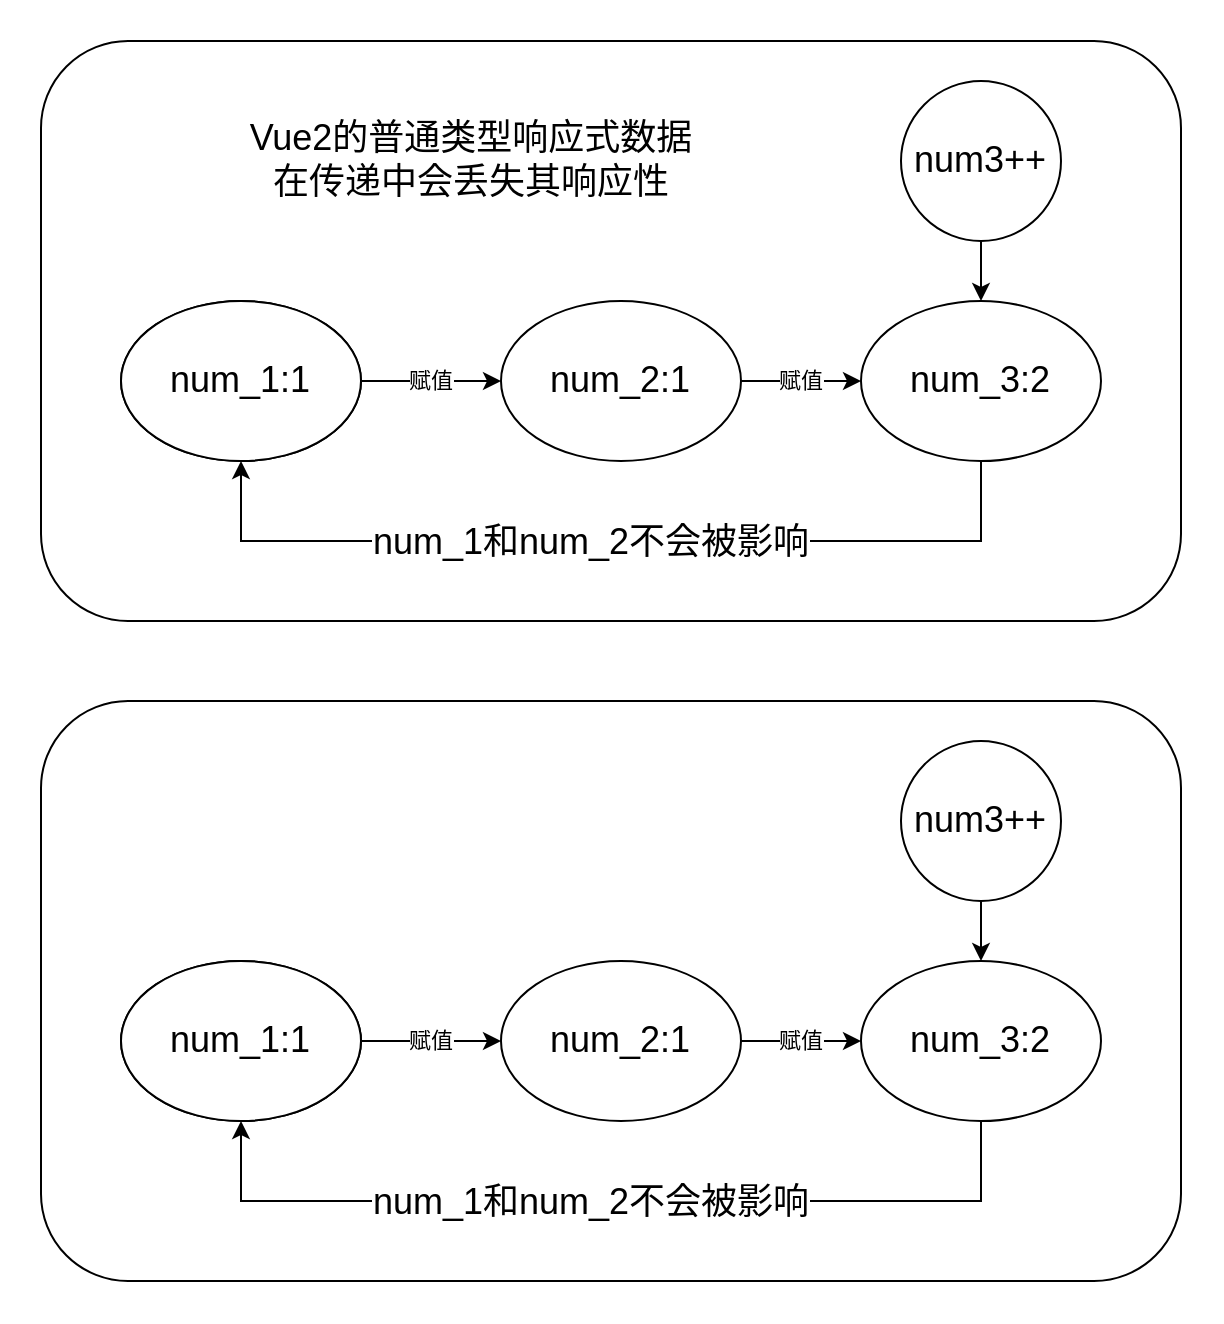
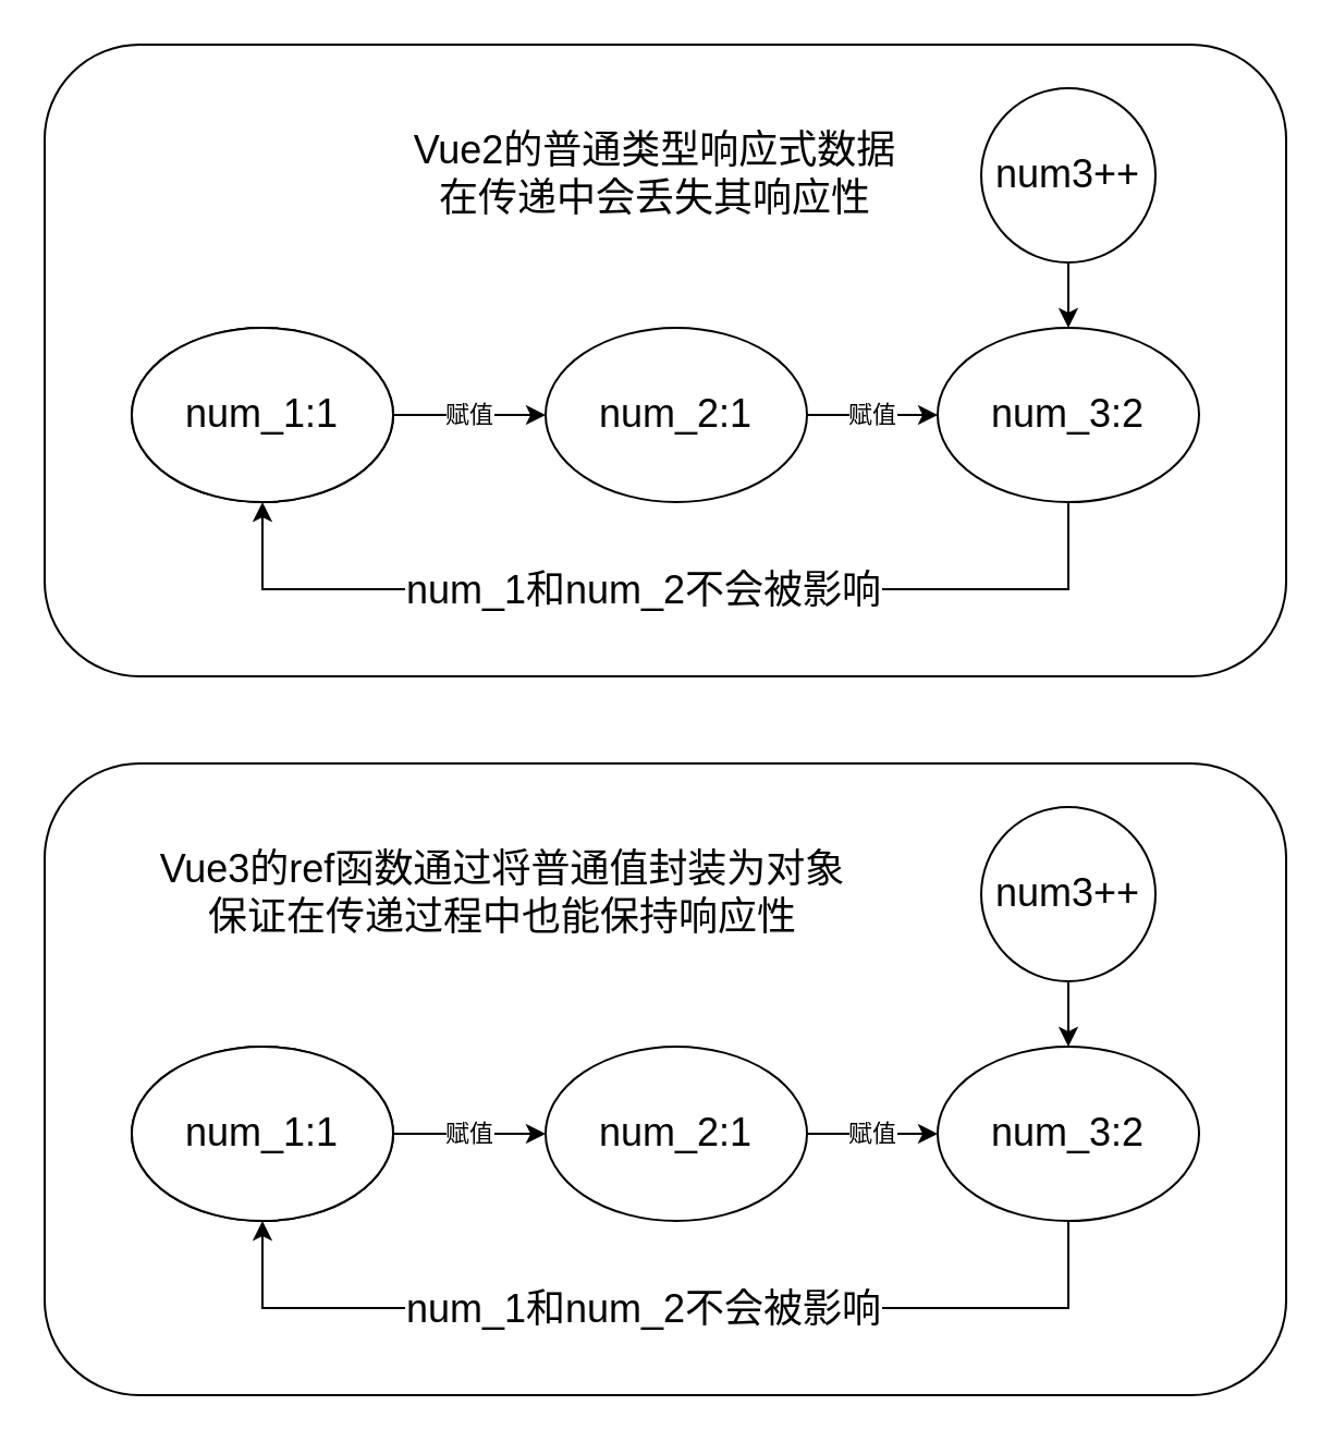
- <mxCell id="12" value="&lt;span style=&quot;font-size: 18px&quot;&gt;Vue2的普通类型响应式数据&lt;br&gt;在传递中会丢失其响应性&lt;/span&gt;" style="text;html=1;resizable=0;autosize=1;align=center;verticalAlign=middle;points=[];fillColor=none;strokeColor=none;rounded=0;fontSize=18;" parent="1" vertex="1"><mxGeometry x="115" y="55" width="240" height="50" as="geometry" /></mxCell>
+ <mxCell id="12" value="&lt;span style=&quot;font-size: 18px&quot;&gt;Vue2的普通类型响应式数据&lt;br&gt;在传递中会丢失其响应性&lt;/span&gt;" style="text;html=1;resizable=0;autosize=1;align=center;verticalAlign=middle;points=[];fillColor=none;strokeColor=none;rounded=0;fontSize=18;" parent="1" vertex="1"><mxGeometry x="180" y="55" width="240" height="50" as="geometry" /></mxCell>
+ <mxCell id="24" value="&lt;span style=&quot;font-size: 18px&quot;&gt;Vue3的ref函数通过将普通值封装为对象&lt;br&gt;保证在传递过程中也能保持响应性&lt;/span&gt;" style="text;html=1;resizable=0;autosize=1;align=center;verticalAlign=middle;points=[];fillColor=none;strokeColor=none;rounded=0;fontSize=18;" vertex="1" parent="1"><mxGeometry x="65" y="385" width="330" height="50" as="geometry" /></mxCell>
